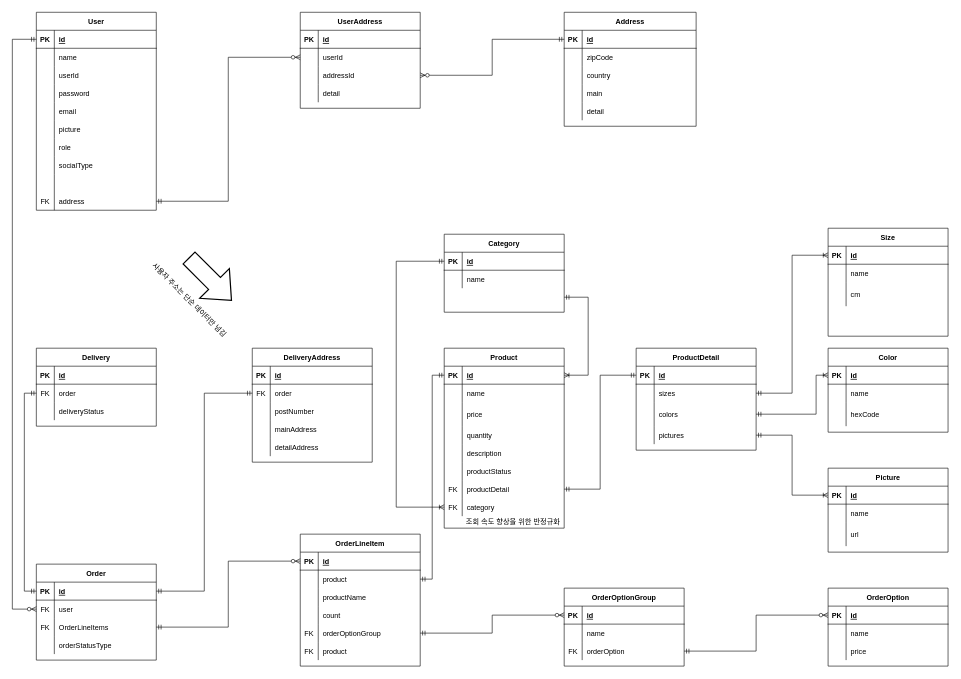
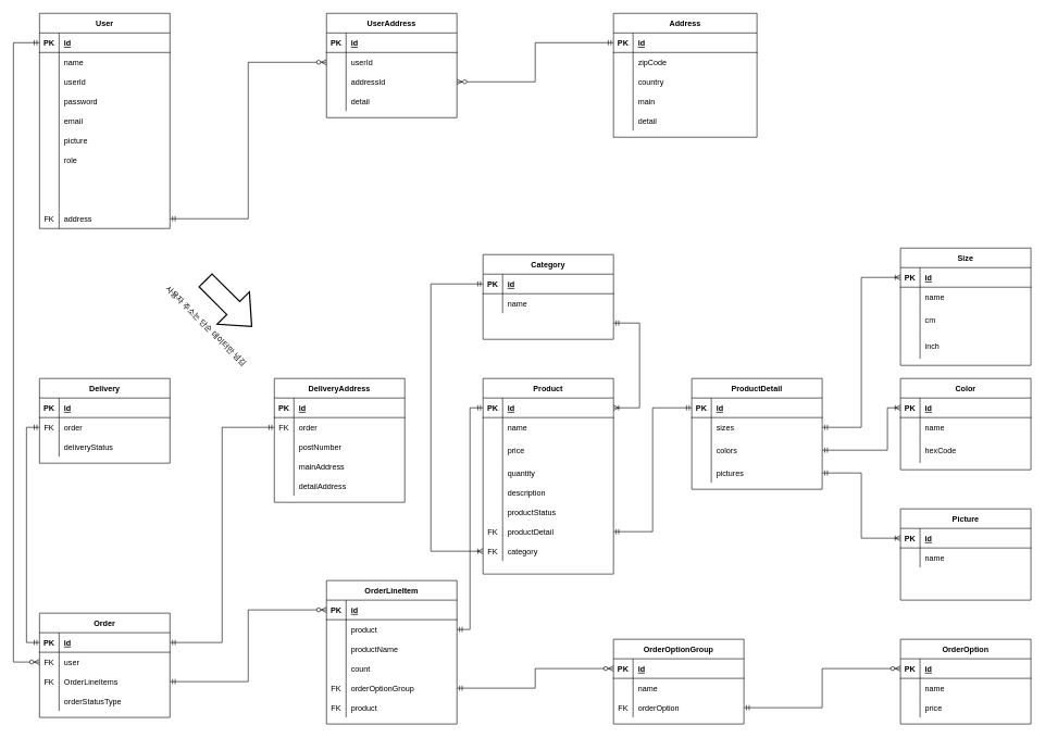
- <mxCell id="30" value="socialType" style="shape=partialRectangle;connectable=0;fillColor=none;top=0;left=0;bottom=0;right=0;align=left;spacingLeft=6;overflow=hidden;" parent="28" vertex="1"><mxGeometry x="30" width="170" height="30" as="geometry" /></mxCell>
+ <mxCell id="209" value="inch" style="shape=partialRectangle;connectable=0;fillColor=none;top=0;left=0;bottom=0;right=0;align=left;spacingLeft=6;overflow=hidden;" vertex="1" parent="207"><mxGeometry x="30" width="170" height="40" as="geometry" /></mxCell>
- <mxCell id="235" value="조회 속도 향상을 위한 반정규화" style="text;html=1;strokeColor=none;fillColor=none;align=center;verticalAlign=middle;whiteSpace=wrap;rounded=0;" vertex="1" parent="1"><mxGeometry x="770" y="860" width="170" height="20" as="geometry" /></mxCell>
- <mxCell id="229" value="url" style="shape=partialRectangle;connectable=0;fillColor=none;top=0;left=0;bottom=0;right=0;align=left;spacingLeft=6;overflow=hidden;" parent="227" vertex="1"><mxGeometry x="30" width="170" height="40" as="geometry" /></mxCell>
